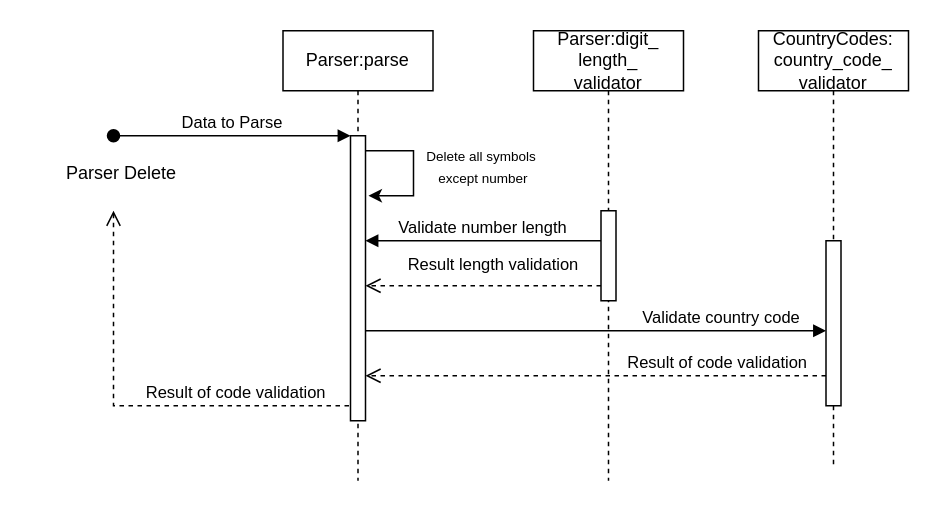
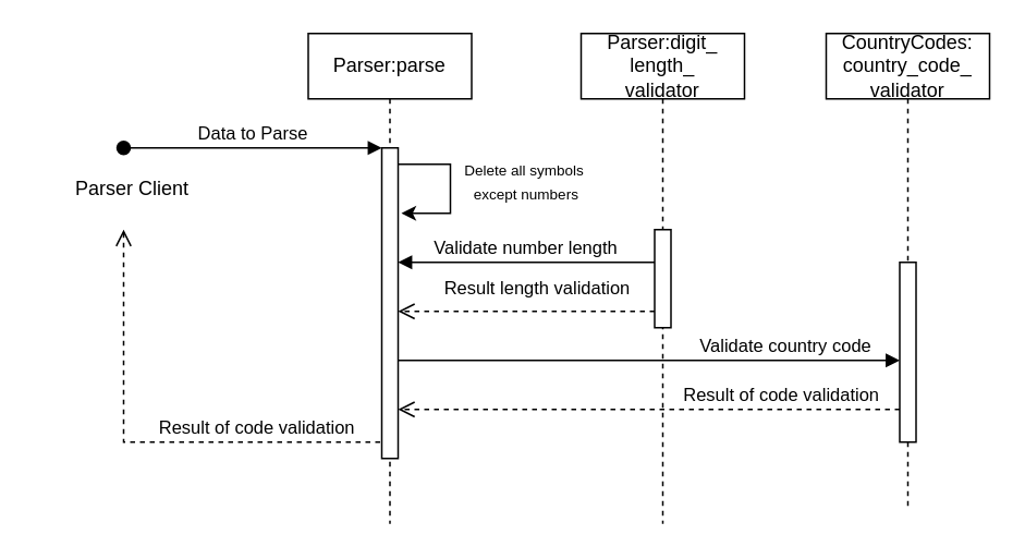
- <mxCell id="11" value="&lt;font style=&quot;font-size: 9px;&quot;&gt;Delete all symbols&lt;br&gt;&amp;nbsp;except number&lt;/font&gt;" style="text;html=1;align=center;verticalAlign=middle;resizable=0;points=[];autosize=1;strokeColor=none;fillColor=none;" parent="1" vertex="1"><mxGeometry x="270" y="90" width="100" height="40" as="geometry" /></mxCell>
+ <mxCell id="11" value="&lt;font style=&quot;font-size: 9px;&quot;&gt;Delete all symbols&lt;br&gt;&amp;nbsp;except numbers&lt;/font&gt;" style="text;html=1;align=center;verticalAlign=middle;resizable=0;points=[];autosize=1;strokeColor=none;fillColor=none;" parent="1" vertex="1"><mxGeometry x="270" y="90" width="100" height="40" as="geometry" /></mxCell>
- <mxCell id="16" value="Parser Delete" style="text;html=1;align=center;verticalAlign=middle;resizable=0;points=[];autosize=1;strokeColor=none;fillColor=none;" parent="1" vertex="1"><mxGeometry x="35" y="100" width="90" height="30" as="geometry" /></mxCell>
+ <mxCell id="16" value="Parser Client" style="text;html=1;align=center;verticalAlign=middle;resizable=0;points=[];autosize=1;strokeColor=none;fillColor=none;" parent="1" vertex="1"><mxGeometry x="35" y="100" width="90" height="30" as="geometry" /></mxCell>
